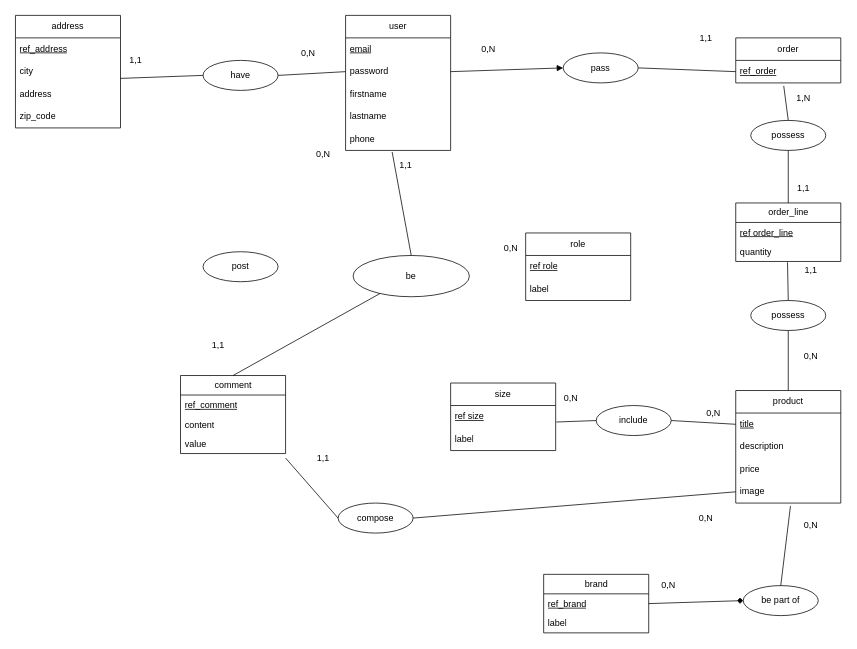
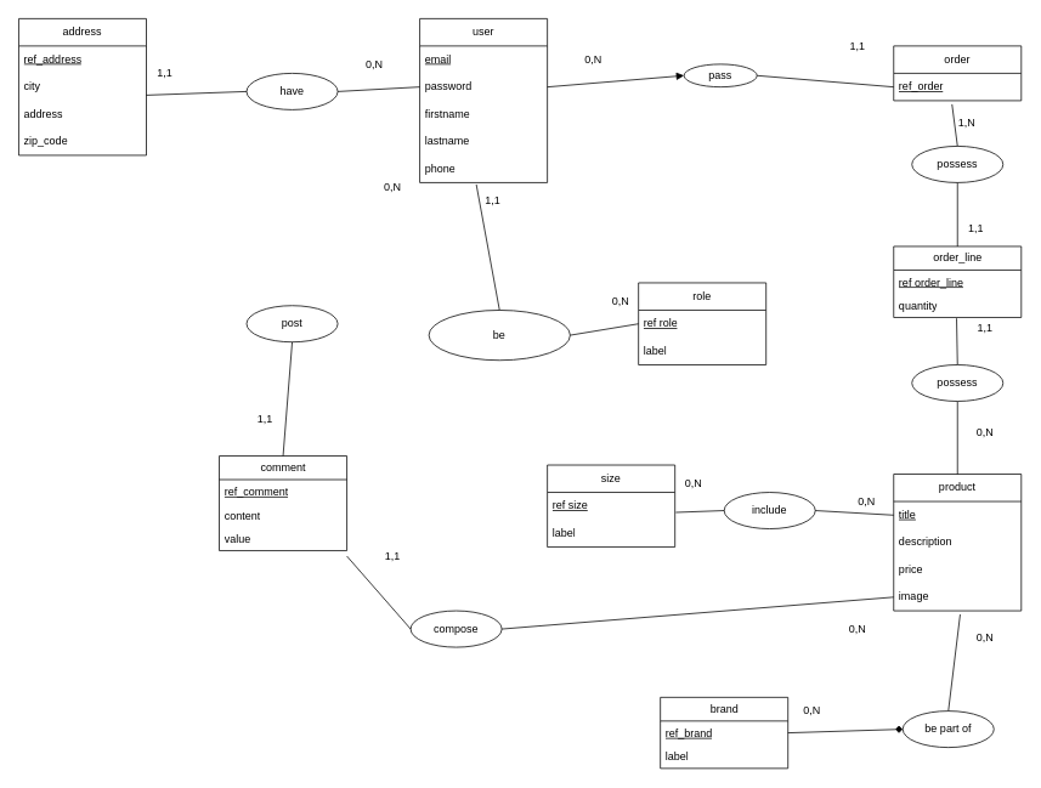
- <mxCell id="22" value="pass" style="ellipse;whiteSpace=wrap;html=1;align=center;newEdgeStyle={&quot;edgeStyle&quot;:&quot;entityRelationEdgeStyle&quot;,&quot;startArrow&quot;:&quot;none&quot;,&quot;endArrow&quot;:&quot;none&quot;,&quot;segment&quot;:10,&quot;curved&quot;:1,&quot;sourcePerimeterSpacing&quot;:0,&quot;targetPerimeterSpacing&quot;:0};treeFolding=1;treeMoving=1;" parent="1" vertex="1"><mxGeometry x="750" y="70" width="100" height="40" as="geometry" /></mxCell>
+ <mxCell id="22" value="pass" style="ellipse;whiteSpace=wrap;html=1;align=center;newEdgeStyle={&quot;edgeStyle&quot;:&quot;entityRelationEdgeStyle&quot;,&quot;startArrow&quot;:&quot;none&quot;,&quot;endArrow&quot;:&quot;none&quot;,&quot;segment&quot;:10,&quot;curved&quot;:1,&quot;sourcePerimeterSpacing&quot;:0,&quot;targetPerimeterSpacing&quot;:0};treeFolding=1;treeMoving=1;" parent="1" vertex="1"><mxGeometry x="750" y="70" width="80" height="25" as="geometry" /></mxCell>
- <mxCell id="34" value="1,N" style="text;html=1;align=center;verticalAlign=middle;resizable=0;points=[];autosize=1;strokeColor=none;fillColor=none;" parent="1" vertex="1"><mxGeometry x="1050" y="115" width="40" height="30" as="geometry" /></mxCell>
+ <mxCell id="34" value="1,N" style="text;html=1;align=center;verticalAlign=middle;resizable=0;points=[];autosize=1;strokeColor=none;fillColor=none;" parent="1" vertex="1"><mxGeometry x="1040" y="120" width="40" height="30" as="geometry" /></mxCell>
+ <mxCell id="31" value="" style="endArrow=none;html=1;exitX=1;exitY=0.5;exitDx=0;exitDy=0;entryX=0;entryY=0.5;entryDx=0;entryDy=0;" parent="1" source="23" target="19" edge="1"><mxGeometry width="50" height="50" relative="1" as="geometry"><mxPoint x="600" y="310" as="sourcePoint" /><mxPoint x="650" y="260" as="targetPoint" /></mxGeometry></mxCell>
- <mxCell id="65" value="" style="endArrow=none;html=1;exitX=0.5;exitY=0;exitDx=0;exitDy=0;" parent="1" source="59" target="23" edge="1"><mxGeometry width="50" height="50" relative="1" as="geometry"><mxPoint x="285" y="450" as="sourcePoint" /><mxPoint x="335" y="400" as="targetPoint" /></mxGeometry></mxCell>
+ <mxCell id="65" value="" style="endArrow=none;html=1;entryX=0.5;entryY=1;entryDx=0;entryDy=0;exitX=0.5;exitY=0;exitDx=0;exitDy=0;" parent="1" source="59" target="64" edge="1"><mxGeometry width="50" height="50" relative="1" as="geometry"><mxPoint x="285" y="450" as="sourcePoint" /><mxPoint x="335" y="400" as="targetPoint" /></mxGeometry></mxCell>
